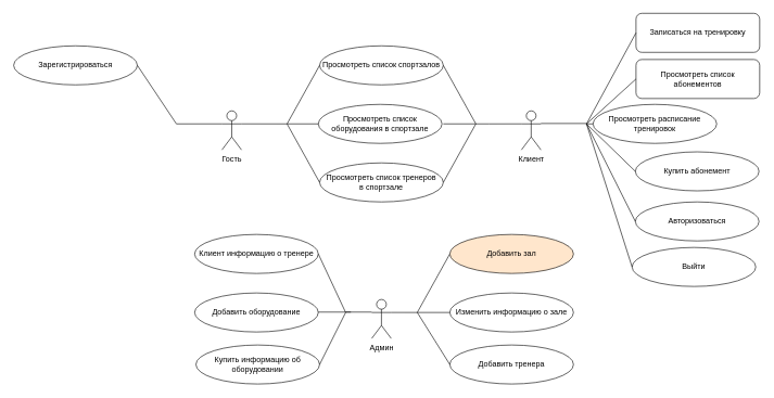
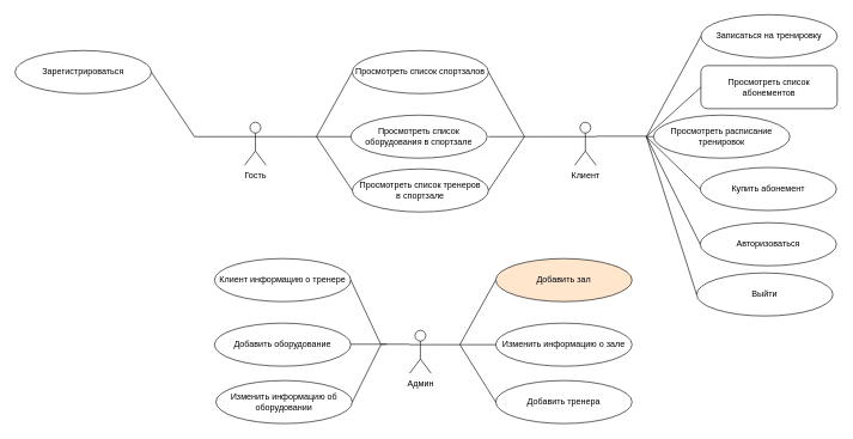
- <mxCell id="21" value="Записаться на тренировку" style="whiteSpace=wrap;html=1;rounded=1;" vertex="1" parent="1"><mxGeometry x="976" y="20" width="190" height="60" as="geometry" /></mxCell>
+ <mxCell id="21" value="Записаться на тренировку" style="ellipse;whiteSpace=wrap;html=1;" vertex="1" parent="1"><mxGeometry x="976" y="20" width="190" height="60" as="geometry" /></mxCell>
- <mxCell id="6" value="Просмотреть список тренеров&lt;div&gt;в спортзале&lt;/div&gt;" style="ellipse;whiteSpace=wrap;html=1;" vertex="1" parent="1"><mxGeometry x="490" y="250" width="190" height="60" as="geometry" /></mxCell>
+ <mxCell id="6" value="Просмотреть список тренеров&lt;div&gt;в спортзале&lt;/div&gt;" style="ellipse;whiteSpace=wrap;html=1;" vertex="1" parent="1"><mxGeometry x="490" y="235" width="190" height="60" as="geometry" /></mxCell>
- <mxCell id="44" value="Купить информацию об оборудовании" style="ellipse;whiteSpace=wrap;html=1;" vertex="1" parent="1"><mxGeometry x="300" y="530" width="190" height="60" as="geometry" /></mxCell>
+ <mxCell id="44" value="Изменить информацию об оборудовании" style="ellipse;whiteSpace=wrap;html=1;" vertex="1" parent="1"><mxGeometry x="300" y="530" width="190" height="60" as="geometry" /></mxCell>
